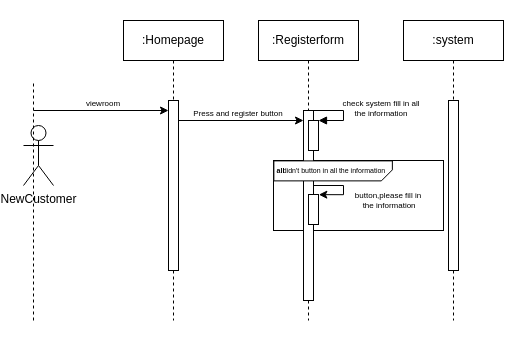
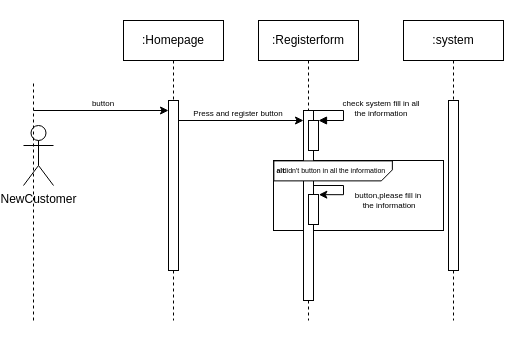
- <mxCell id="17" value="viewroom" style="text;align=center;verticalAlign=middle;resizable=0;points=[];autosize=1;strokeColor=none;fillColor=none;fontSize=8;" vertex="1" parent="1"><mxGeometry x="65" y="88" width="70" height="30" as="geometry" /></mxCell>
+ <mxCell id="17" value="button" style="text;align=center;verticalAlign=middle;resizable=0;points=[];autosize=1;strokeColor=none;fillColor=none;fontSize=8;" vertex="1" parent="1"><mxGeometry x="65" y="88" width="70" height="30" as="geometry" /></mxCell>
- <mxCell id="20" value="all" style="text;strokeColor=none;fillColor=none;align=center;verticalAlign=middle;rounded=0;fontStyle=1;fontSize=7;" vertex="1" parent="1"><mxGeometry x="270" y="162.5" width="15" height="15" as="geometry" /></mxCell>
+ <mxCell id="20" value="alt" style="text;strokeColor=none;fillColor=none;align=center;verticalAlign=middle;rounded=0;fontStyle=1;fontSize=7;" vertex="1" parent="1"><mxGeometry x="270" y="162.5" width="15" height="15" as="geometry" /></mxCell>
